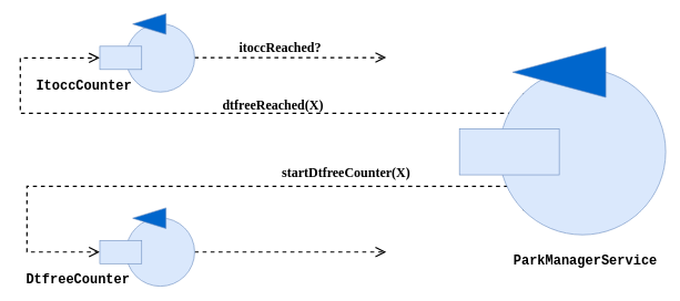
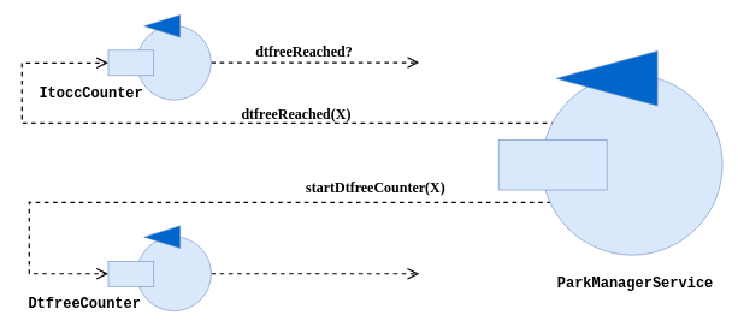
- <mxCell id="21" value="itoccReached?" style="text;html=1;strokeColor=none;fillColor=none;align=center;verticalAlign=middle;whiteSpace=wrap;rounded=0;fontFamily=Verdana;fontSize=20;fontStyle=1" vertex="1" parent="1"><mxGeometry x="291" y="60" width="260" height="20" as="geometry" /></mxCell>
+ <mxCell id="21" value="dtfreeReached?" style="text;html=1;strokeColor=none;fillColor=none;align=center;verticalAlign=middle;whiteSpace=wrap;rounded=0;fontFamily=Verdana;fontSize=20;fontStyle=1" vertex="1" parent="1"><mxGeometry x="291" y="60" width="260" height="20" as="geometry" /></mxCell>
